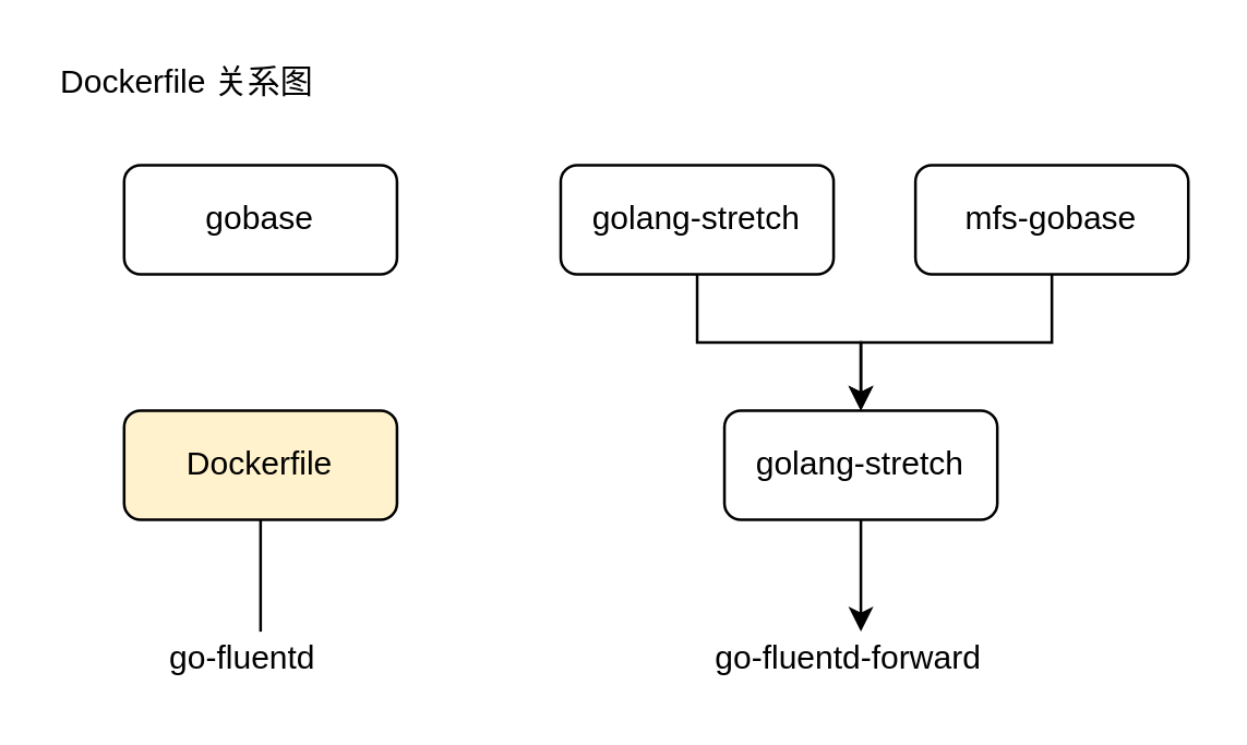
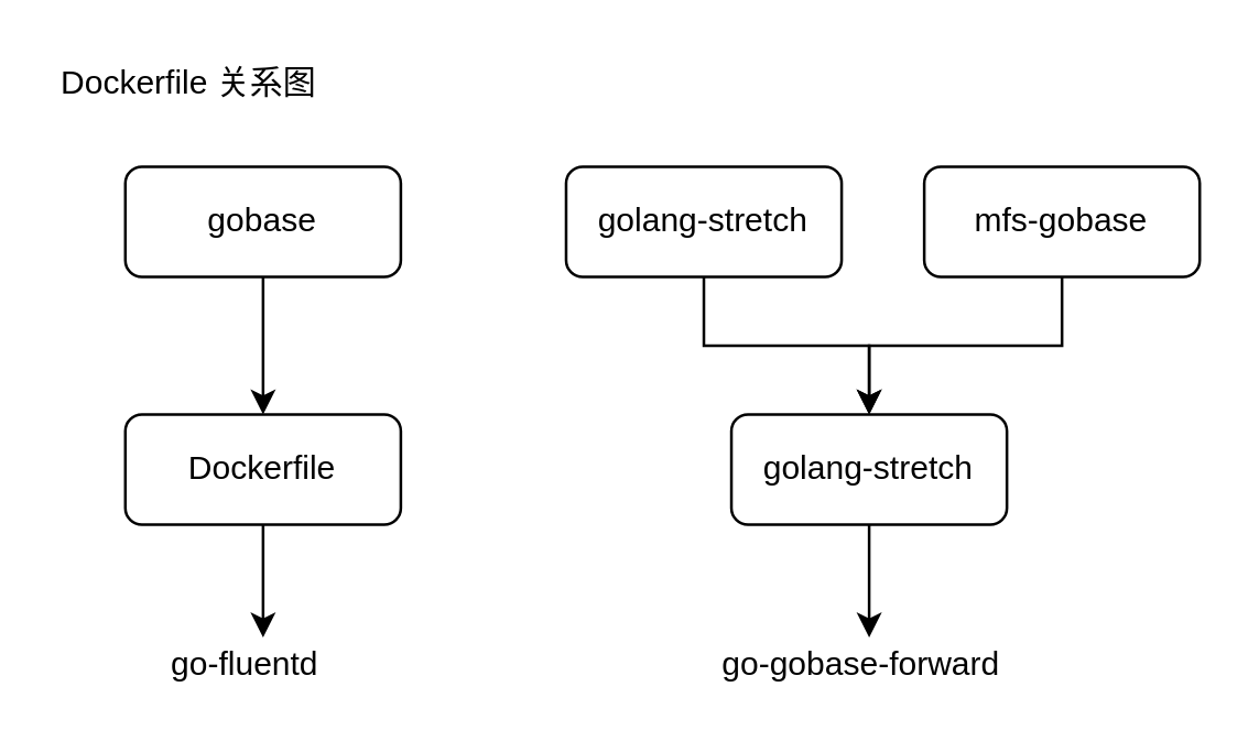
+ <mxCell id="2" style="edgeStyle=orthogonalEdgeStyle;rounded=0;orthogonalLoop=1;jettySize=auto;html=1;exitX=0.5;exitY=1;exitDx=0;exitDy=0;entryX=0.5;entryY=0;entryDx=0;entryDy=0;" edge="1" parent="1" source="3" target="5"><mxGeometry relative="1" as="geometry" /></mxCell>
- <mxCell id="5" value="Dockerfile" style="rounded=1;whiteSpace=wrap;html=1;fillColor=#fff2cc;" vertex="1" parent="1"><mxGeometry x="45" y="150" width="100" height="40" as="geometry" /></mxCell>
+ <mxCell id="5" value="Dockerfile" style="rounded=1;whiteSpace=wrap;html=1;" vertex="1" parent="1"><mxGeometry x="45" y="150" width="100" height="40" as="geometry" /></mxCell>
- <mxCell id="4" style="edgeStyle=orthogonalEdgeStyle;rounded=0;orthogonalLoop=1;jettySize=auto;html=1;endArrow=none;" edge="1" parent="1" source="5" target="6"><mxGeometry relative="1" as="geometry" /></mxCell>
+ <mxCell id="4" style="edgeStyle=orthogonalEdgeStyle;rounded=0;orthogonalLoop=1;jettySize=auto;html=1;" edge="1" parent="1" source="5" target="6"><mxGeometry relative="1" as="geometry" /></mxCell>
- <mxCell id="13" value="go-fluentd-forward" style="text;html=1;resizable=0;points=[];autosize=1;align=left;verticalAlign=top;spacingTop=-4;" vertex="1" parent="1"><mxGeometry x="260" y="231" width="110" height="20" as="geometry" /></mxCell>
+ <mxCell id="13" value="go-gobase-forward" style="text;html=1;resizable=0;points=[];autosize=1;align=left;verticalAlign=top;spacingTop=-4;" vertex="1" parent="1"><mxGeometry x="260" y="231" width="110" height="20" as="geometry" /></mxCell>
